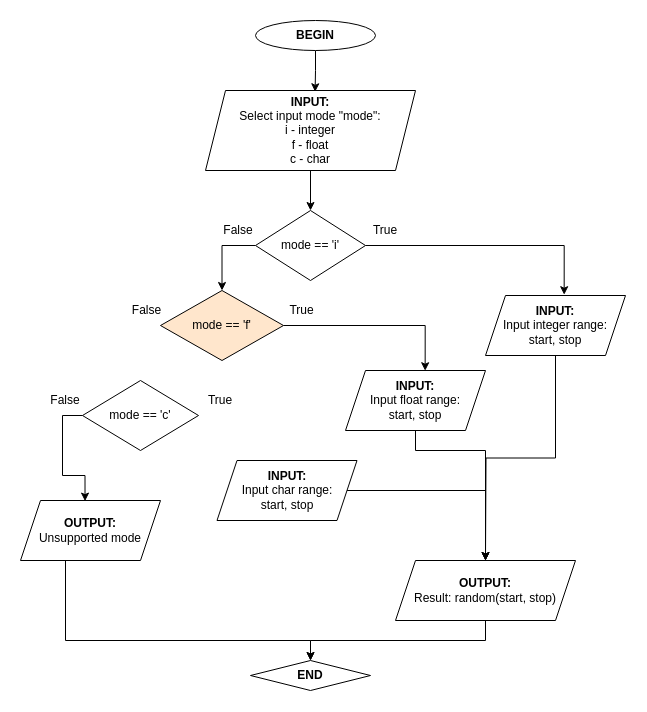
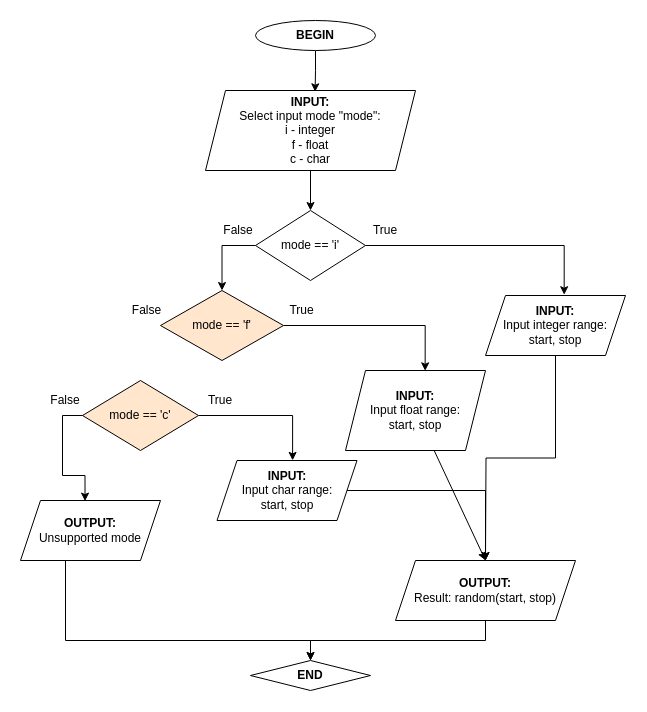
- <mxCell id="25" value="&lt;b&gt;INPUT:&lt;/b&gt;&lt;br&gt;Input float range:&lt;br&gt;start, stop" style="shape=parallelogram;perimeter=parallelogramPerimeter;whiteSpace=wrap;html=1;fixedSize=1;" vertex="1" parent="1"><mxGeometry x="345" y="370" width="140" height="60" as="geometry" /></mxCell>
+ <mxCell id="25" value="&lt;b&gt;INPUT:&lt;/b&gt;&lt;br&gt;Input float range:&lt;br&gt;start, stop" style="shape=parallelogram;perimeter=parallelogramPerimeter;whiteSpace=wrap;html=1;fixedSize=1;" vertex="1" parent="1"><mxGeometry x="345" y="370" width="140" height="80" as="geometry" /></mxCell>
- <mxCell id="17" value="mode == 'c'" style="rhombus;whiteSpace=wrap;html=1;" vertex="1" parent="1"><mxGeometry x="82" y="380" width="116" height="70" as="geometry" /></mxCell>
+ <mxCell id="17" value="mode == 'c'" style="rhombus;whiteSpace=wrap;html=1;fillColor=#ffe6cc;" vertex="1" parent="1"><mxGeometry x="82" y="380" width="116" height="70" as="geometry" /></mxCell>
+ <mxCell id="16" style="edgeStyle=orthogonalEdgeStyle;rounded=0;orthogonalLoop=1;jettySize=auto;html=1;entryX=0.54;entryY=-0.002;entryDx=0;entryDy=0;entryPerimeter=0;" edge="1" parent="1" source="17" target="27"><mxGeometry relative="1" as="geometry" /></mxCell>
